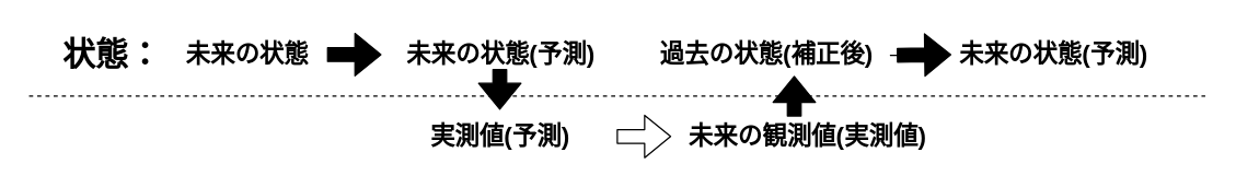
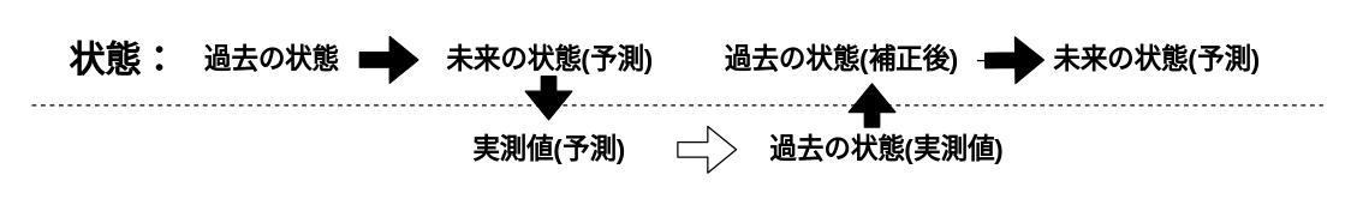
- <mxCell id="7" value="&lt;h2&gt;未来の状態&lt;/h2&gt;" style="text;html=1;spacing=5;spacingTop=-20;whiteSpace=wrap;overflow=hidden;rounded=0;align=center;fontColor=#000000;" parent="1" vertex="1"><mxGeometry x="120" y="25" width="120" height="30" as="geometry" /></mxCell>
+ <mxCell id="7" value="&lt;h2&gt;過去の状態&lt;/h2&gt;" style="text;html=1;spacing=5;spacingTop=-20;whiteSpace=wrap;overflow=hidden;rounded=0;align=center;fontColor=#000000;" parent="1" vertex="1"><mxGeometry x="120" y="25" width="120" height="30" as="geometry" /></mxCell>
- <mxCell id="9" value="&lt;h2&gt;未来の観測値(実測値)&lt;/h2&gt;" style="text;html=1;spacing=5;spacingTop=-20;whiteSpace=wrap;overflow=hidden;rounded=0;align=center;fontColor=#000000;" parent="1" vertex="1"><mxGeometry x="490" y="85" width="200" height="30" as="geometry" /></mxCell>
+ <mxCell id="9" value="&lt;h2&gt;過去の状態(実測値)&lt;/h2&gt;" style="text;html=1;spacing=5;spacingTop=-20;whiteSpace=wrap;overflow=hidden;rounded=0;align=center;fontColor=#000000;" parent="1" vertex="1"><mxGeometry x="490" y="85" width="200" height="30" as="geometry" /></mxCell>
